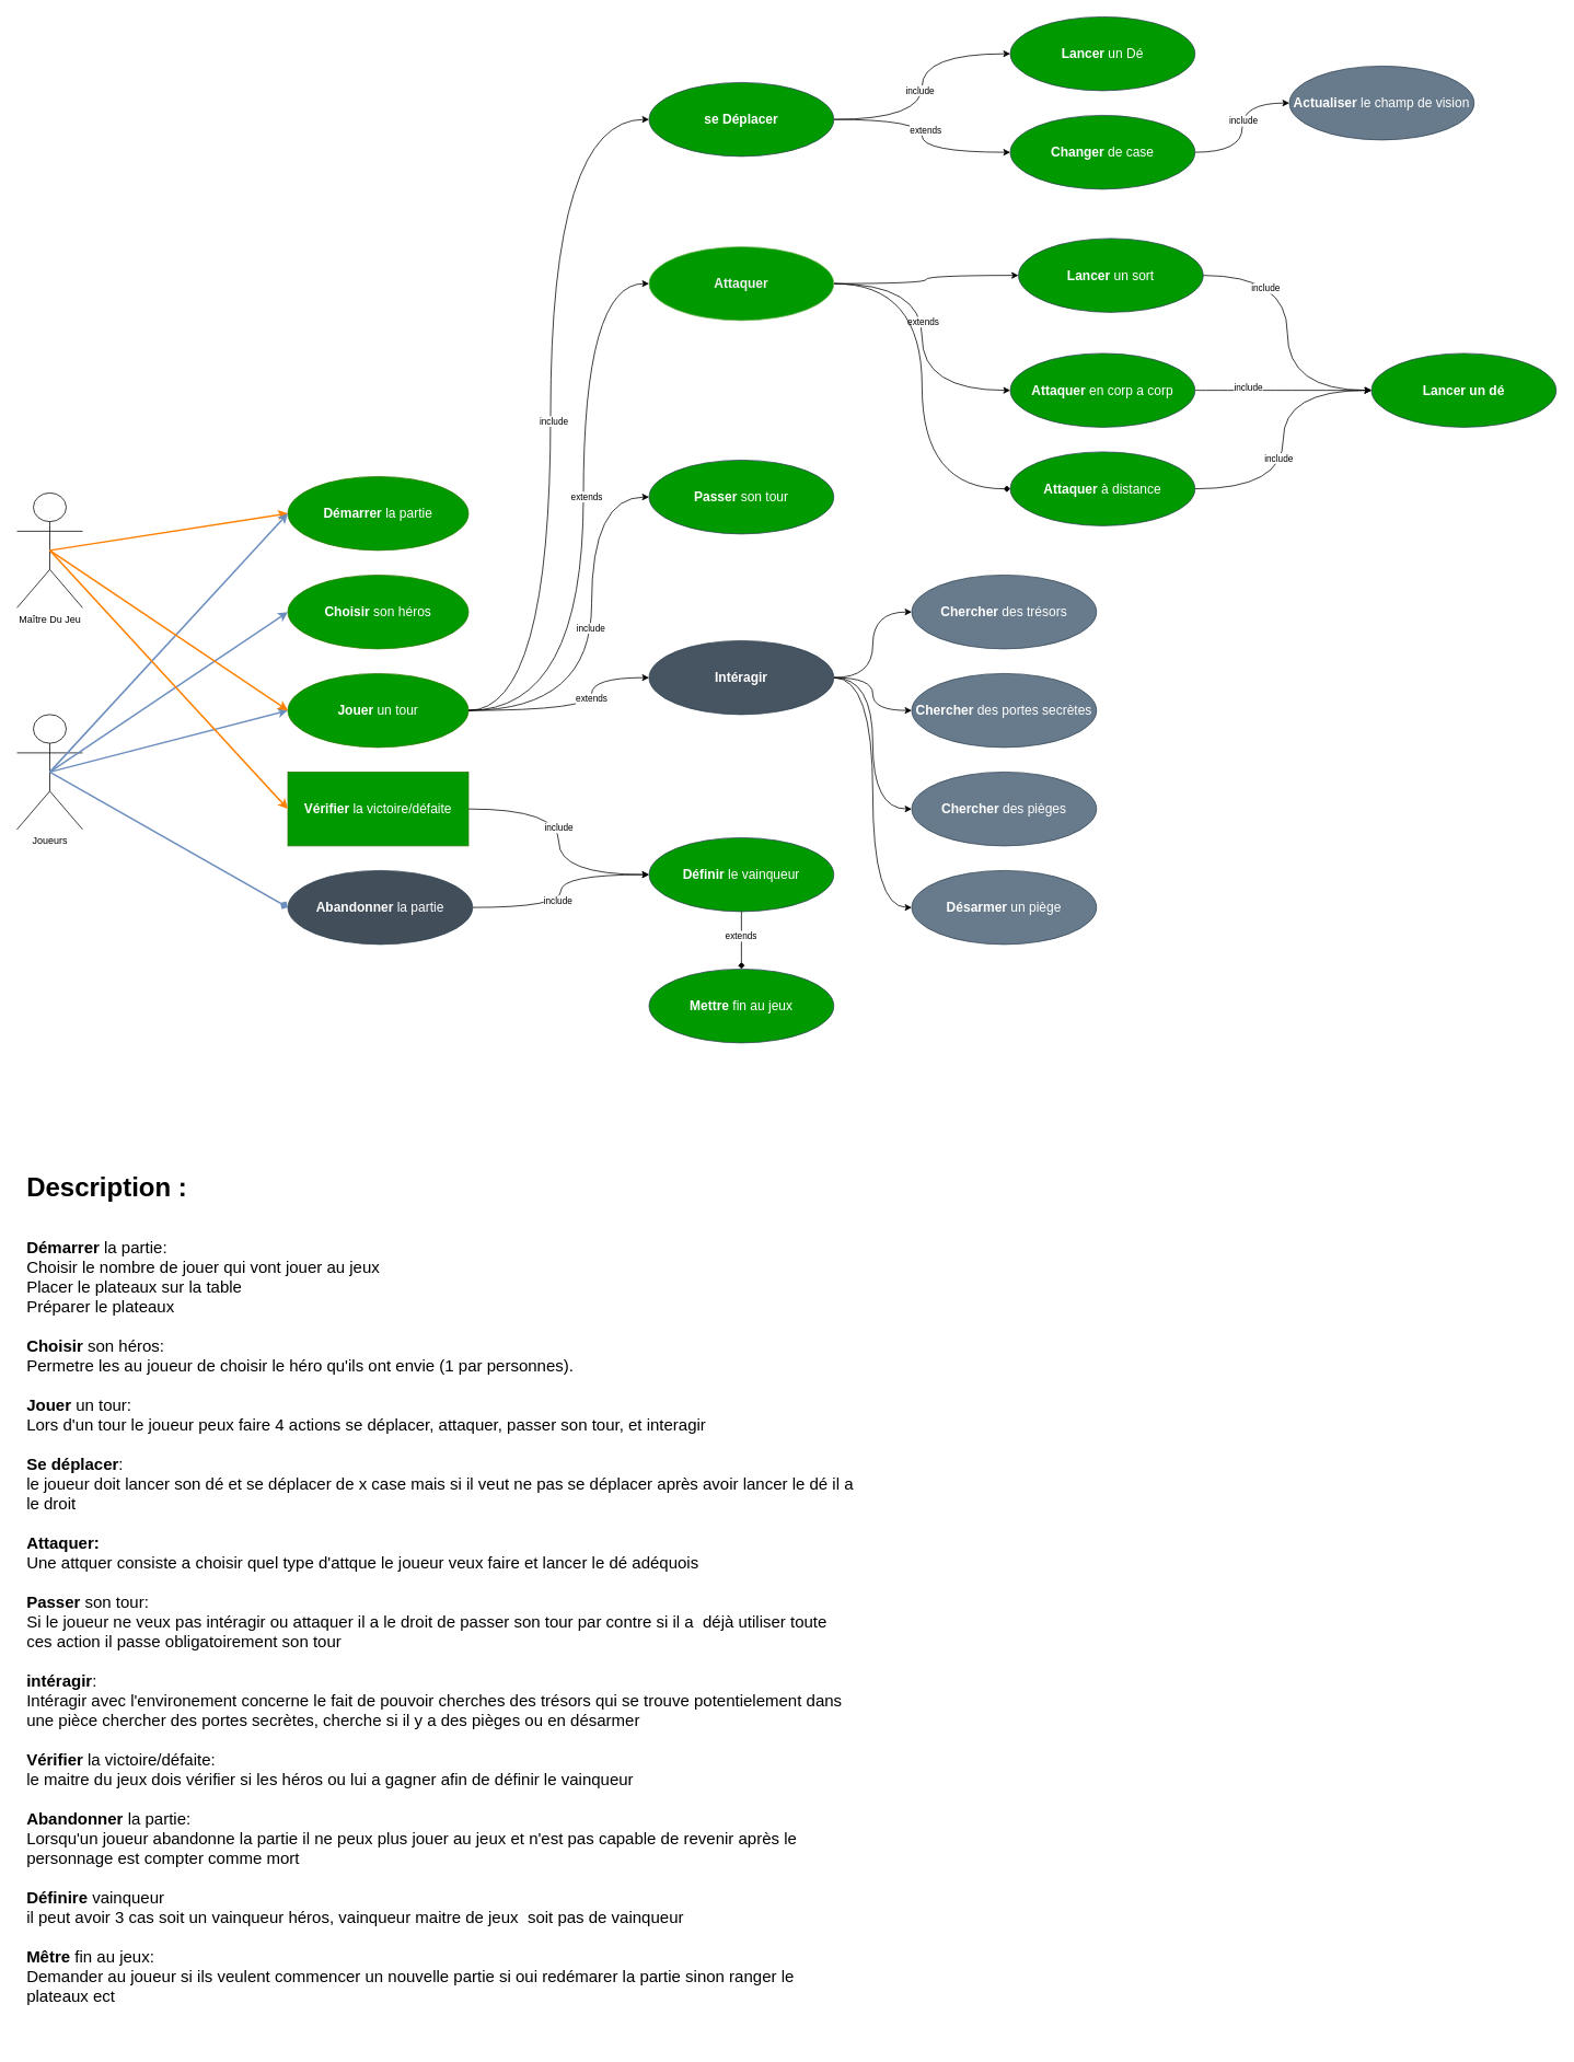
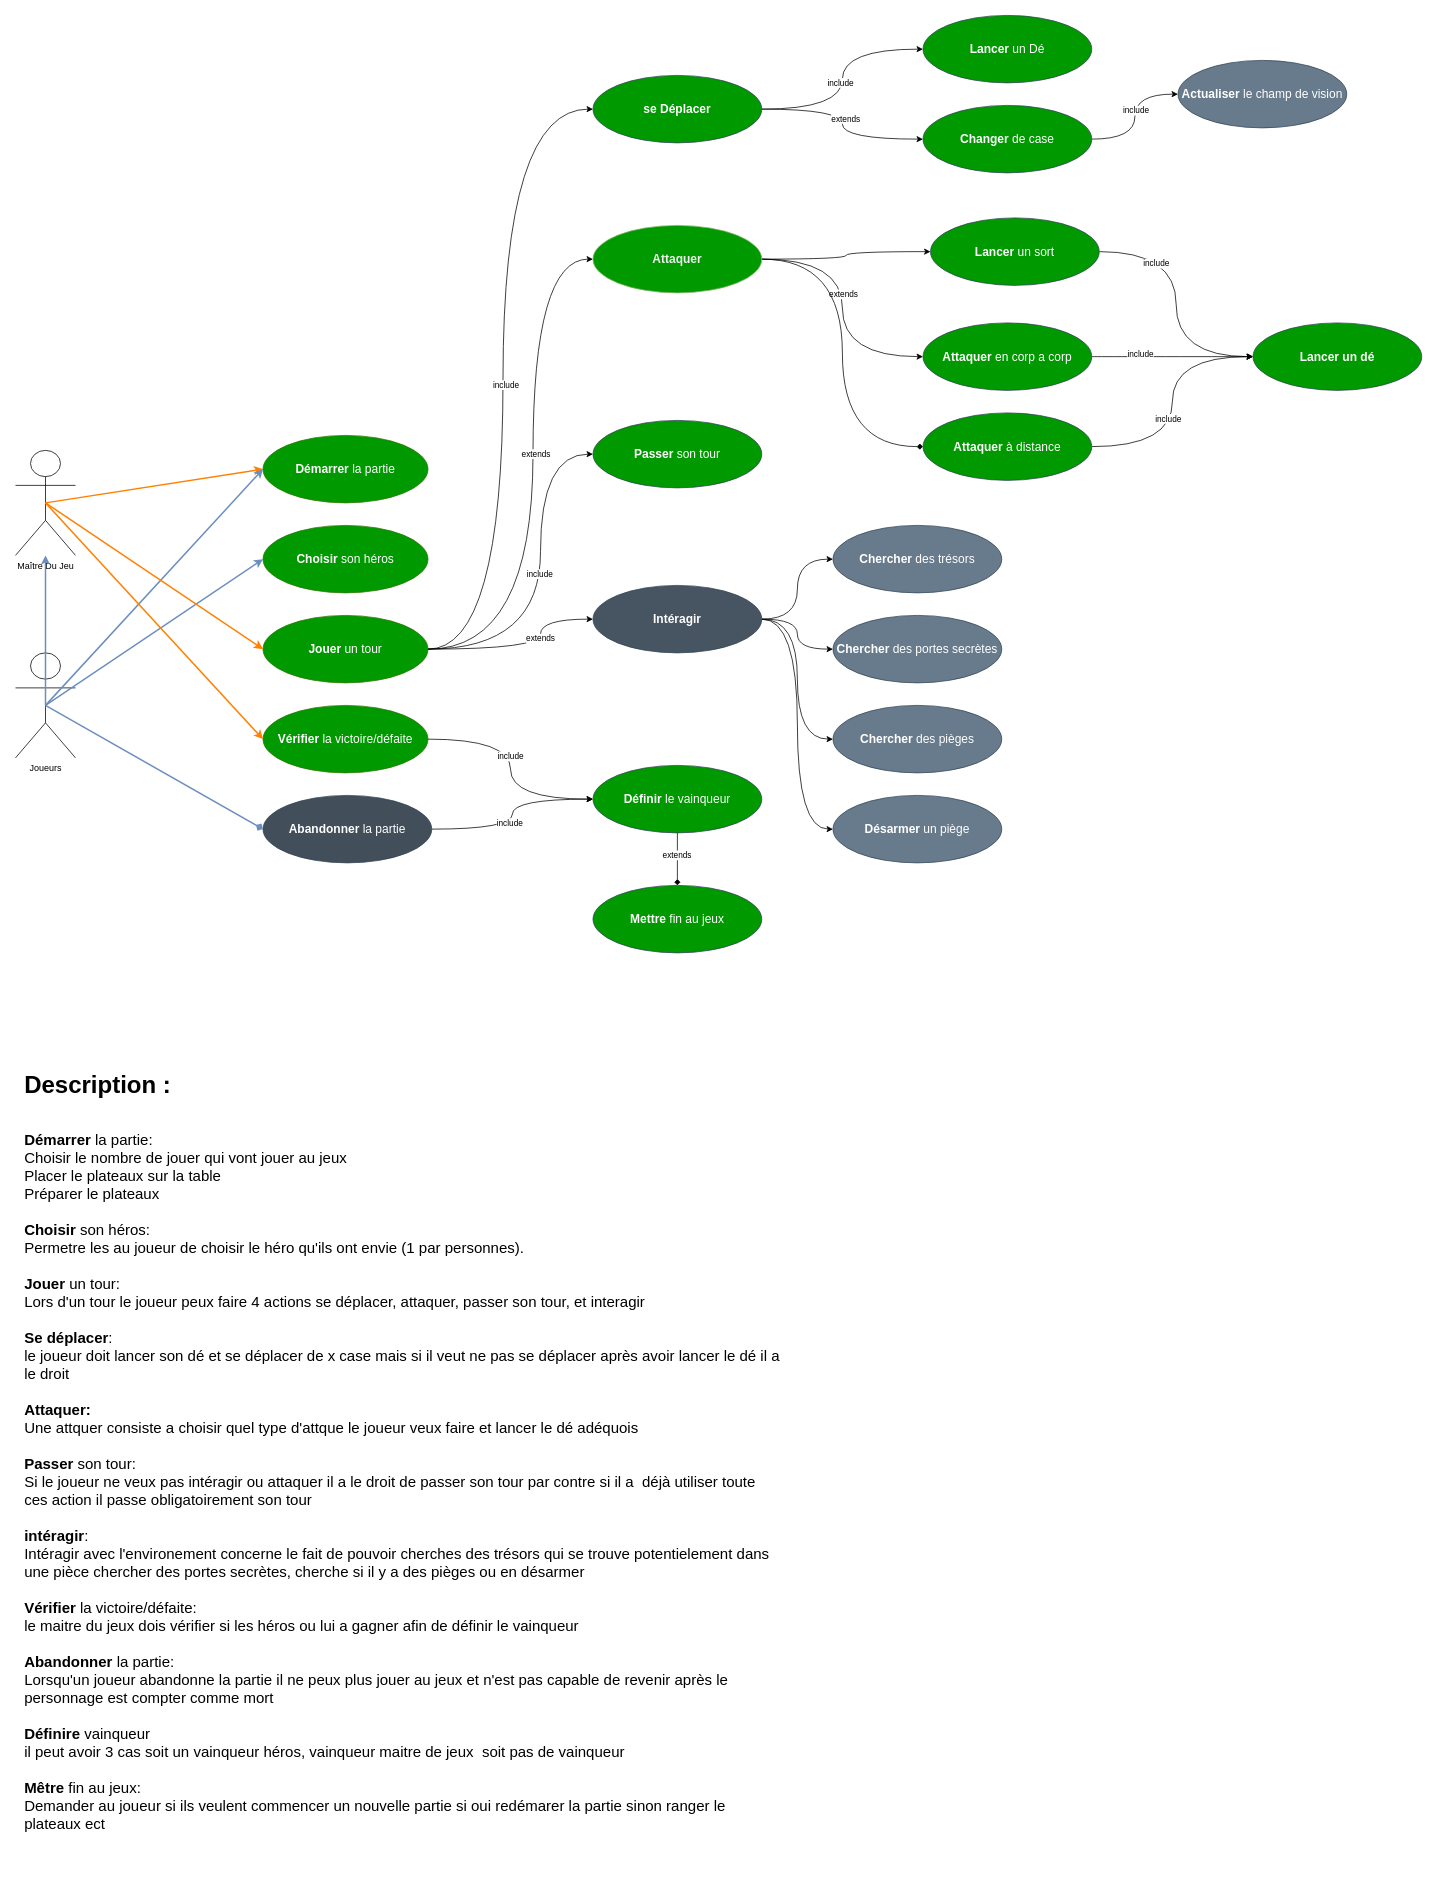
- <mxCell id="16" value="" style="endArrow=classic;html=1;rounded=0;strokeWidth=2;fillColor=#dae8fc;strokeColor=#6c8ebf;entryX=0;entryY=0.5;entryDx=0;entryDy=0;exitX=0.5;exitY=0.5;exitDx=0;exitDy=0;exitPerimeter=0;" parent="1" source="3" target="13" edge="1"><mxGeometry width="50" height="50" relative="1" as="geometry"><mxPoint x="60" y="930" as="sourcePoint" /><mxPoint x="360" y="755" as="targetPoint" /></mxGeometry></mxCell>
+ <mxCell id="16" value="" style="endArrow=classic;html=1;rounded=0;strokeWidth=2;fillColor=#dae8fc;strokeColor=#6c8ebf;exitX=0.5;exitY=0.5;exitDx=0;exitDy=0;exitPerimeter=0;" parent="1" source="3" target="2" edge="1"><mxGeometry width="50" height="50" relative="1" as="geometry"><mxPoint x="60" y="930" as="sourcePoint" /><mxPoint x="360" y="755" as="targetPoint" /></mxGeometry></mxCell>
- <mxCell id="25" value="&lt;b&gt;Vérifier &lt;/b&gt;la victoire/défaite" style="whiteSpace=wrap;html=1;fillColor=#009900;strokeColor=#2D7600;fontColor=#ffffff;fontStyle=0;fontSize=16;rounded=0;" parent="1" vertex="1"><mxGeometry x="350" y="940" width="220" height="90" as="geometry" /></mxCell>
+ <mxCell id="25" value="&lt;b&gt;Vérifier &lt;/b&gt;la victoire/défaite" style="ellipse;whiteSpace=wrap;html=1;fillColor=#009900;strokeColor=#2D7600;fontColor=#ffffff;fontStyle=0;fontSize=16;" parent="1" vertex="1"><mxGeometry x="350" y="940" width="220" height="90" as="geometry" /></mxCell>
